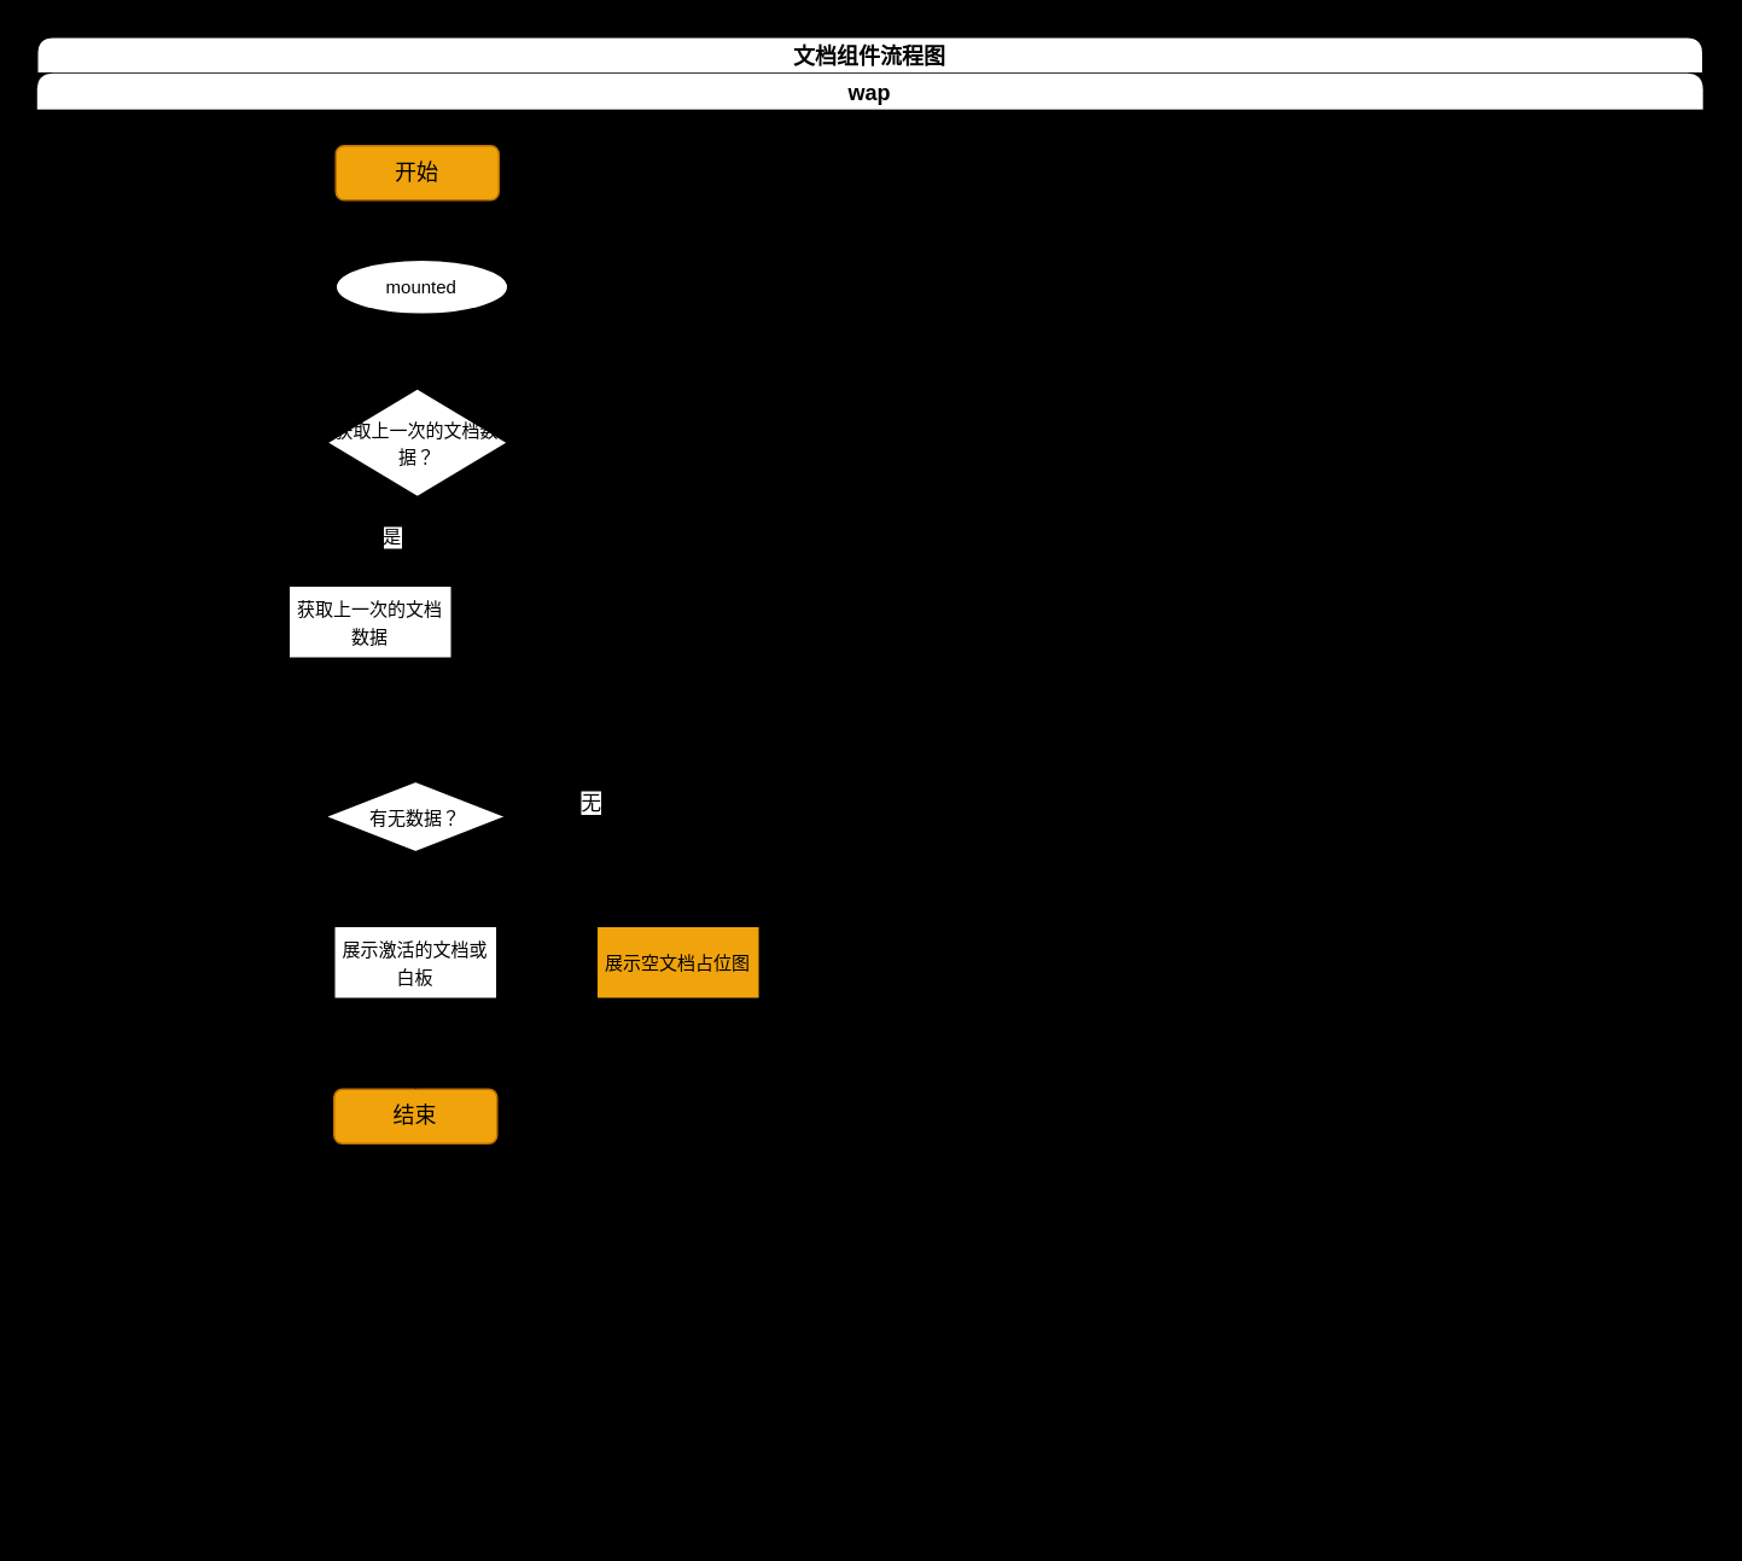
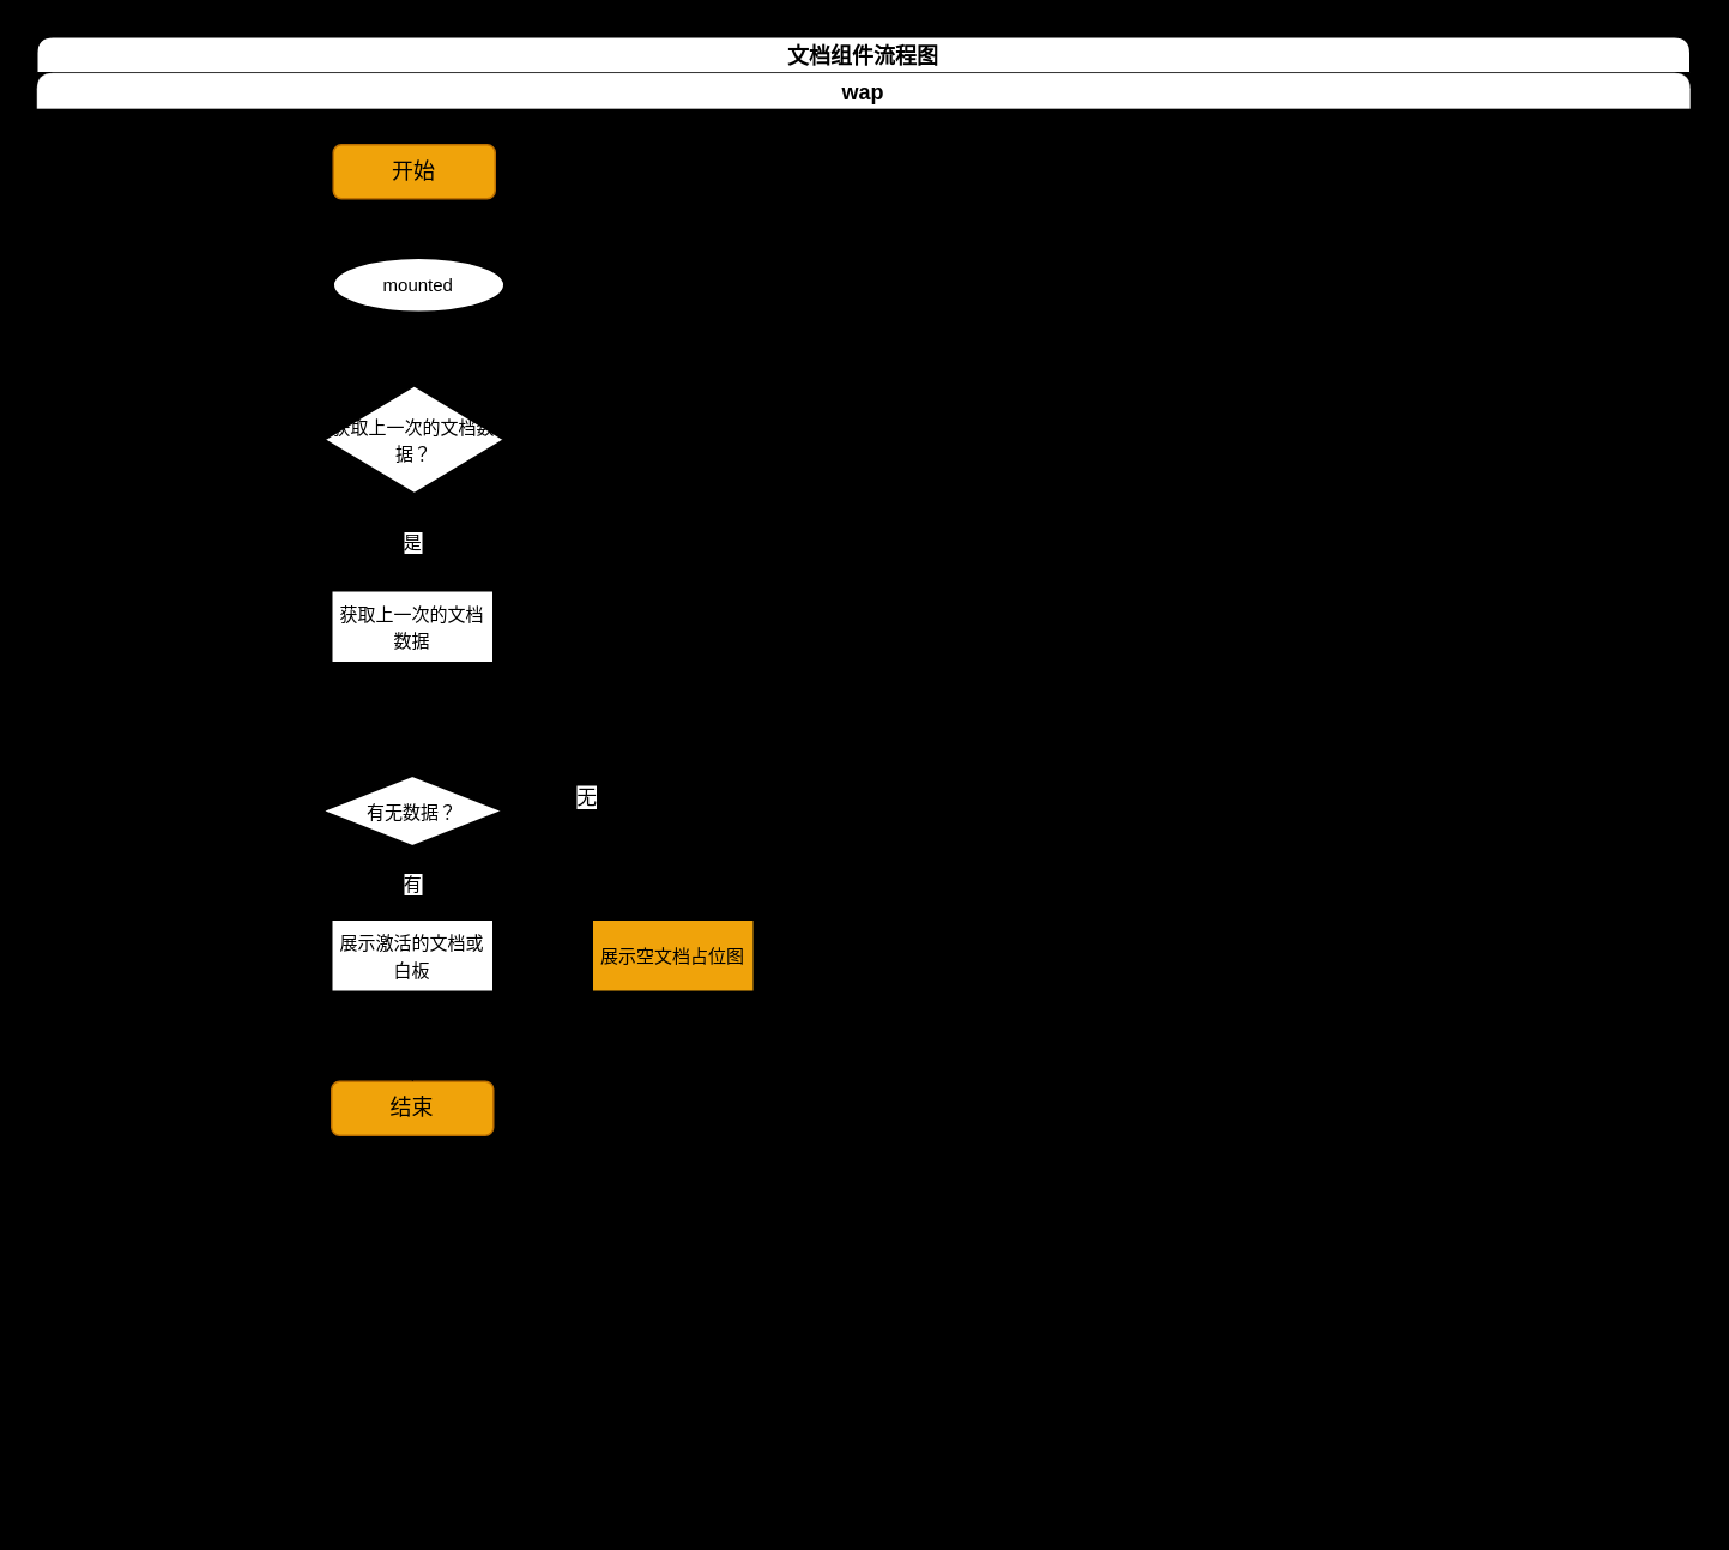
- <mxCell id="10" value="&lt;span style=&quot;font-size: 10px&quot;&gt;获取上一次的文档数据&lt;/span&gt;" style="rounded=0;whiteSpace=wrap;html=1;" parent="3" vertex="1"><mxGeometry x="139" y="283" width="90" height="40" as="geometry" /></mxCell>
+ <mxCell id="10" value="&lt;span style=&quot;font-size: 10px&quot;&gt;获取上一次的文档数据&lt;/span&gt;" style="rounded=0;whiteSpace=wrap;html=1;" parent="3" vertex="1"><mxGeometry x="164" y="288" width="90" height="40" as="geometry" /></mxCell>
+ <mxCell id="16" value="有" style="edgeStyle=none;html=1;exitX=0.5;exitY=1;exitDx=0;exitDy=0;entryX=0.5;entryY=0;entryDx=0;entryDy=0;fontSize=10;strokeWidth=1;" parent="3" source="17" target="19" edge="1"><mxGeometry relative="1" as="geometry" /></mxCell>
